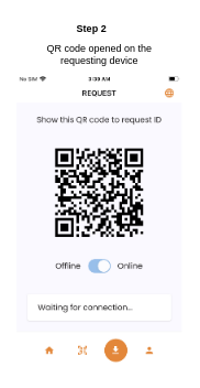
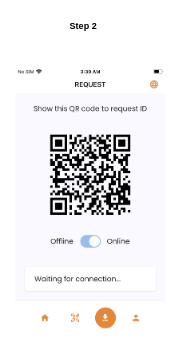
- <mxCell id="4" value="QR code opened on the requesting device" style="text;html=1;strokeColor=none;fillColor=none;align=center;verticalAlign=middle;whiteSpace=wrap;rounded=0;" vertex="1" parent="1"><mxGeometry x="45" y="50" width="150" height="30" as="geometry" /></mxCell>
